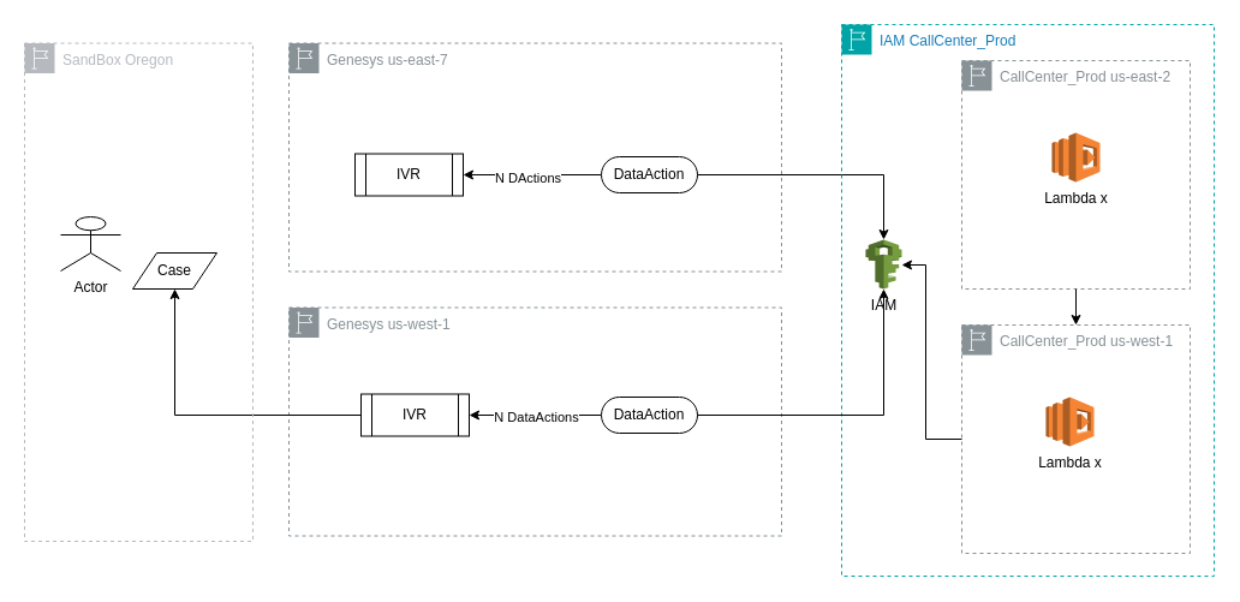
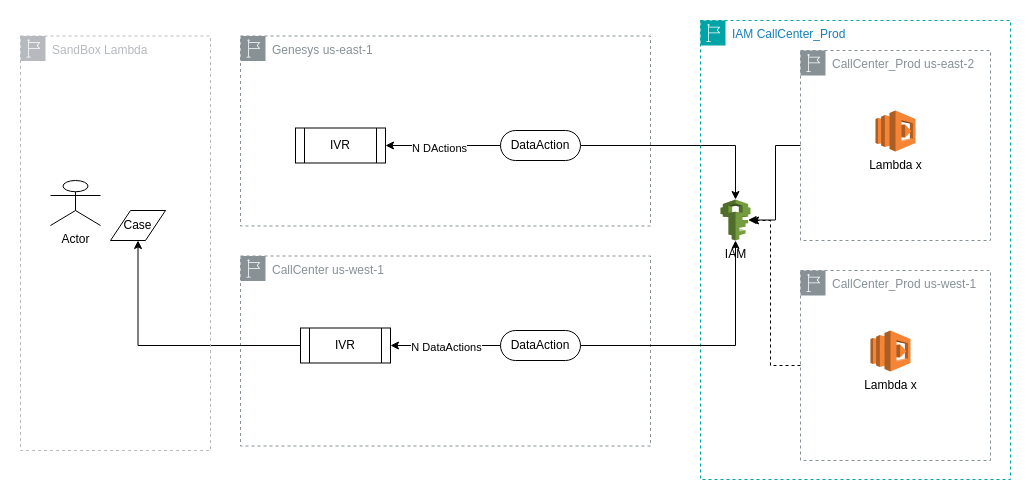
- <mxCell id="23" value="SandBox Oregon" style="sketch=0;outlineConnect=0;gradientColor=none;html=1;whiteSpace=wrap;fontSize=12;fontStyle=0;shape=mxgraph.aws4.group;grIcon=mxgraph.aws4.group_region;strokeColor=#B6BABF;fillColor=none;verticalAlign=top;align=left;spacingLeft=30;fontColor=#B6BABF;dashed=1;" vertex="1" parent="1"><mxGeometry x="20" y="35.5" width="190" height="414.5" as="geometry" /></mxCell>
+ <mxCell id="23" value="SandBox Lambda" style="sketch=0;outlineConnect=0;gradientColor=none;html=1;whiteSpace=wrap;fontSize=12;fontStyle=0;shape=mxgraph.aws4.group;grIcon=mxgraph.aws4.group_region;strokeColor=#B6BABF;fillColor=none;verticalAlign=top;align=left;spacingLeft=30;fontColor=#B6BABF;dashed=1;" vertex="1" parent="1"><mxGeometry x="20" y="35.5" width="190" height="414.5" as="geometry" /></mxCell>
- <mxCell id="7" value="Genesys us-east-7" style="sketch=0;outlineConnect=0;gradientColor=none;html=1;whiteSpace=wrap;fontSize=12;fontStyle=0;shape=mxgraph.aws4.group;grIcon=mxgraph.aws4.group_region;strokeColor=#879196;fillColor=none;verticalAlign=top;align=left;spacingLeft=30;fontColor=#879196;dashed=1;" vertex="1" parent="1"><mxGeometry x="240" y="35.5" width="410" height="190" as="geometry" /></mxCell>
+ <mxCell id="7" value="Genesys us-east-1" style="sketch=0;outlineConnect=0;gradientColor=none;html=1;whiteSpace=wrap;fontSize=12;fontStyle=0;shape=mxgraph.aws4.group;grIcon=mxgraph.aws4.group_region;strokeColor=#879196;fillColor=none;verticalAlign=top;align=left;spacingLeft=30;fontColor=#879196;dashed=1;" vertex="1" parent="1"><mxGeometry x="240" y="35.5" width="410" height="190" as="geometry" /></mxCell>
- <mxCell id="25" value="Case" style="shape=parallelogram;perimeter=parallelogramPerimeter;whiteSpace=wrap;html=1;fixedSize=1;" vertex="1" parent="1"><mxGeometry x="110" y="210" width="70" height="30" as="geometry" /></mxCell>
+ <mxCell id="25" value="Case" style="shape=parallelogram;perimeter=parallelogramPerimeter;whiteSpace=wrap;html=1;fixedSize=1;" vertex="1" parent="1"><mxGeometry x="110" y="210" width="55" height="30" as="geometry" /></mxCell>
- <mxCell id="15" style="edgeStyle=orthogonalEdgeStyle;rounded=0;orthogonalLoop=1;jettySize=auto;html=1;" edge="1" parent="1" source="2" target="4"><mxGeometry relative="1" as="geometry" /></mxCell>
+ <mxCell id="15" style="edgeStyle=orthogonalEdgeStyle;rounded=0;orthogonalLoop=1;jettySize=auto;html=1;entryX=0.92;entryY=0.5;entryDx=0;entryDy=0;entryPerimeter=0;" edge="1" parent="1" source="2" target="13"><mxGeometry relative="1" as="geometry" /></mxCell>
- <mxCell id="14" value="Genesys us-west-1" style="sketch=0;outlineConnect=0;gradientColor=none;html=1;whiteSpace=wrap;fontSize=12;fontStyle=0;shape=mxgraph.aws4.group;grIcon=mxgraph.aws4.group_region;strokeColor=#879196;fillColor=none;verticalAlign=top;align=left;spacingLeft=30;fontColor=#879196;dashed=1;" vertex="1" parent="1"><mxGeometry x="240" y="255.5" width="410" height="190" as="geometry" /></mxCell>
+ <mxCell id="14" value="CallCenter us-west-1" style="sketch=0;outlineConnect=0;gradientColor=none;html=1;whiteSpace=wrap;fontSize=12;fontStyle=0;shape=mxgraph.aws4.group;grIcon=mxgraph.aws4.group_region;strokeColor=#879196;fillColor=none;verticalAlign=top;align=left;spacingLeft=30;fontColor=#879196;dashed=1;" vertex="1" parent="1"><mxGeometry x="240" y="255.5" width="410" height="190" as="geometry" /></mxCell>
- <mxCell id="3" style="edgeStyle=orthogonalEdgeStyle;rounded=0;orthogonalLoop=1;jettySize=auto;html=1;" edge="1" parent="1" source="4" target="13"><mxGeometry relative="1" as="geometry"><Array as="points"><mxPoint x="770" y="365" /><mxPoint x="770" y="220" /></Array></mxGeometry></mxCell>
+ <mxCell id="3" style="edgeStyle=orthogonalEdgeStyle;rounded=0;orthogonalLoop=1;jettySize=auto;html=1;dashed=1;" edge="1" parent="1" source="4" target="13"><mxGeometry relative="1" as="geometry"><Array as="points"><mxPoint x="770" y="365" /><mxPoint x="770" y="220" /></Array></mxGeometry></mxCell>
